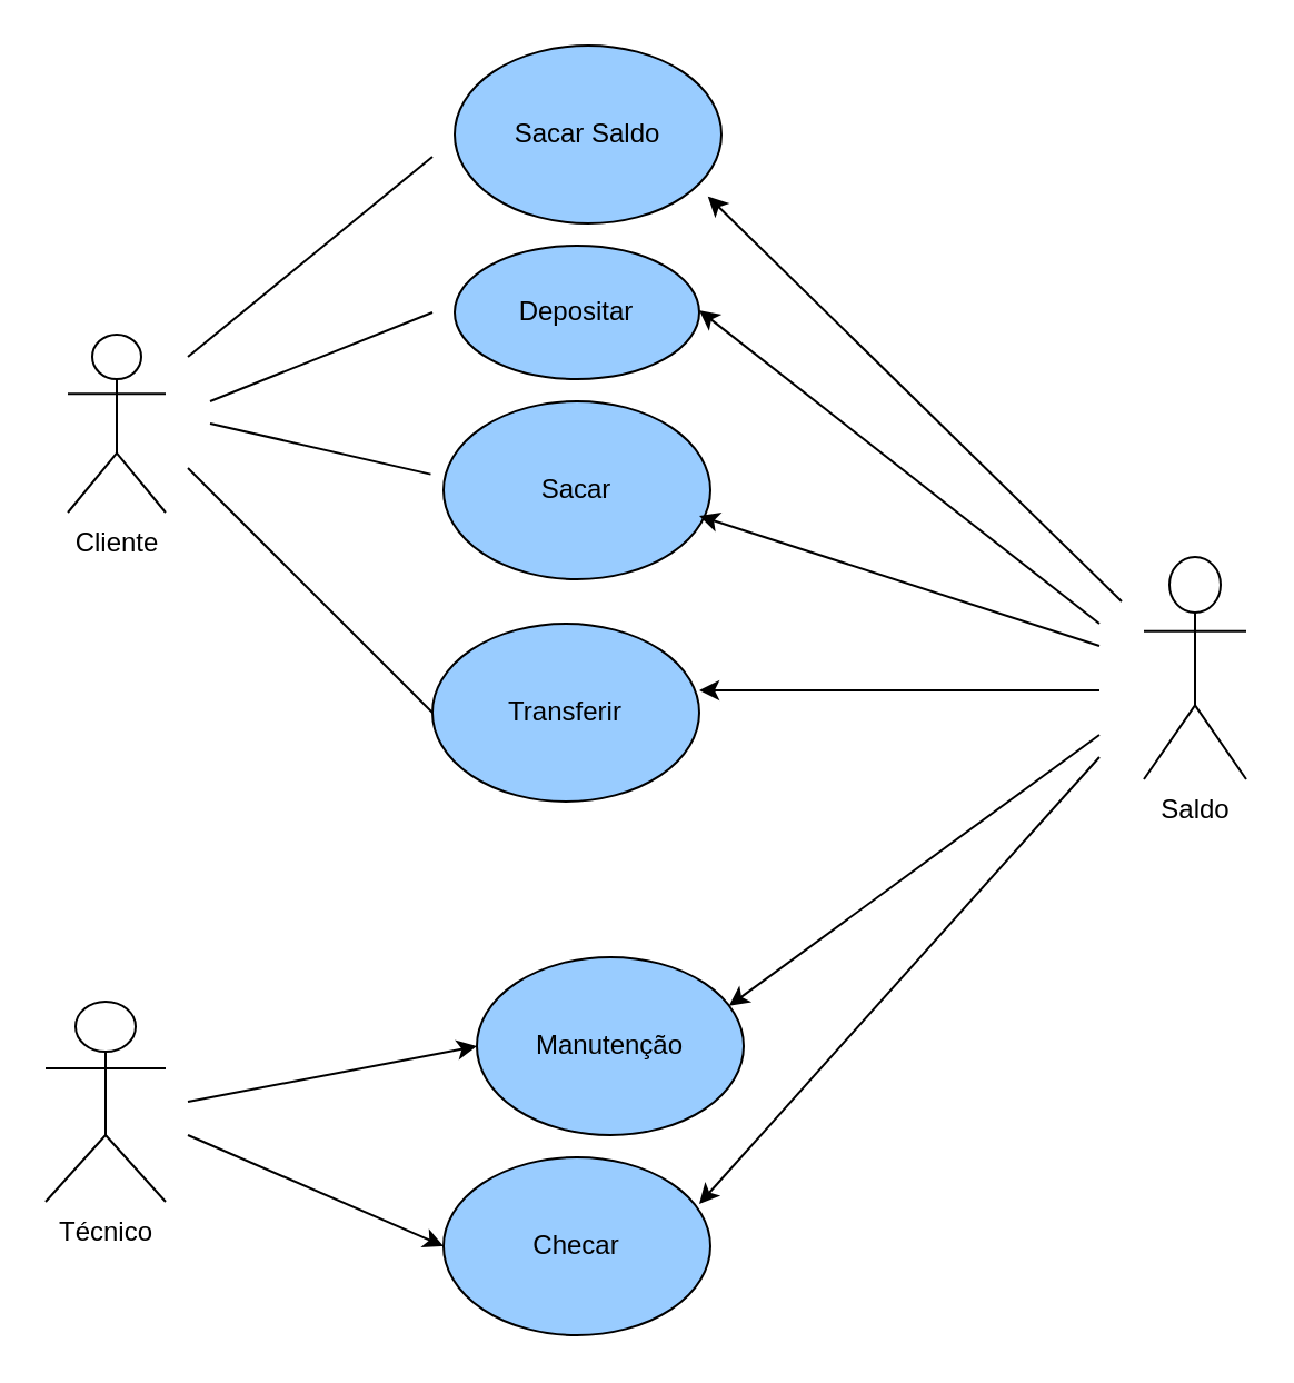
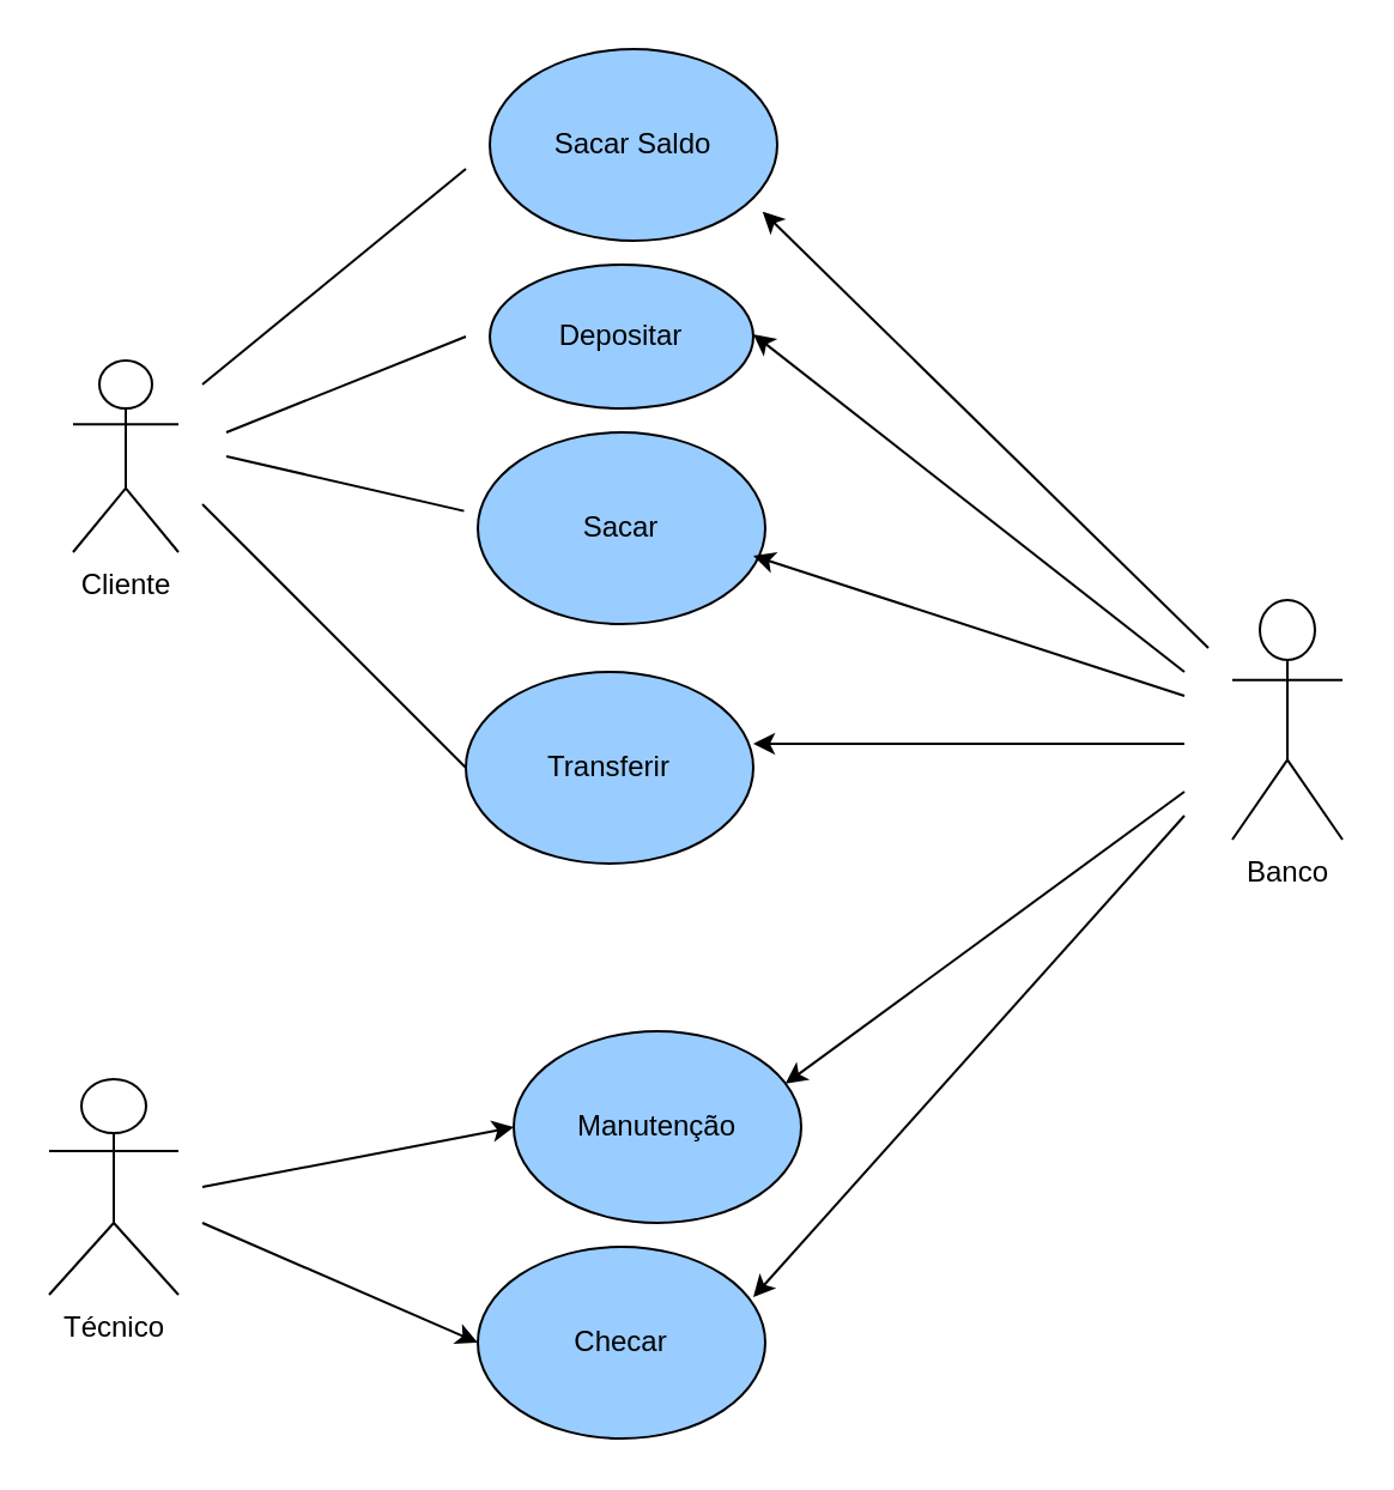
- <mxCell id="10" value="Saldo" style="shape=umlActor;verticalLabelPosition=bottom;verticalAlign=top;html=1;outlineConnect=0;" parent="1" vertex="1"><mxGeometry x="514" y="250" width="46" height="100" as="geometry" /></mxCell>
+ <mxCell id="10" value="Banco" style="shape=umlActor;verticalLabelPosition=bottom;verticalAlign=top;html=1;outlineConnect=0;" parent="1" vertex="1"><mxGeometry x="514" y="250" width="46" height="100" as="geometry" /></mxCell>
